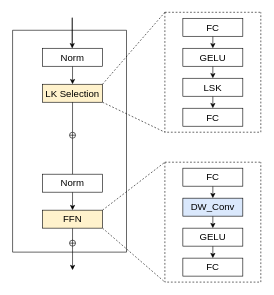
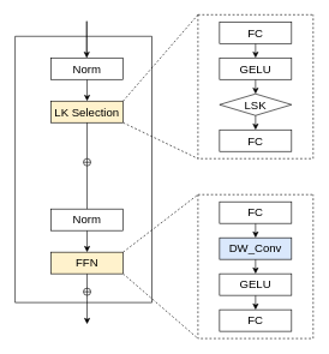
- <mxCell id="24" value="&lt;font style=&quot;font-size: 16px;&quot;&gt;LSK&lt;/font&gt;" style="rounded=0;whiteSpace=wrap;html=1;" vertex="1" parent="1"><mxGeometry x="304" y="130" width="100" height="30" as="geometry" /></mxCell>
+ <mxCell id="24" value="&lt;font style=&quot;font-size: 16px;&quot;&gt;LSK&lt;/font&gt;" style="rhombus;whiteSpace=wrap;html=1;" vertex="1" parent="1"><mxGeometry x="304" y="130" width="100" height="30" as="geometry" /></mxCell>
